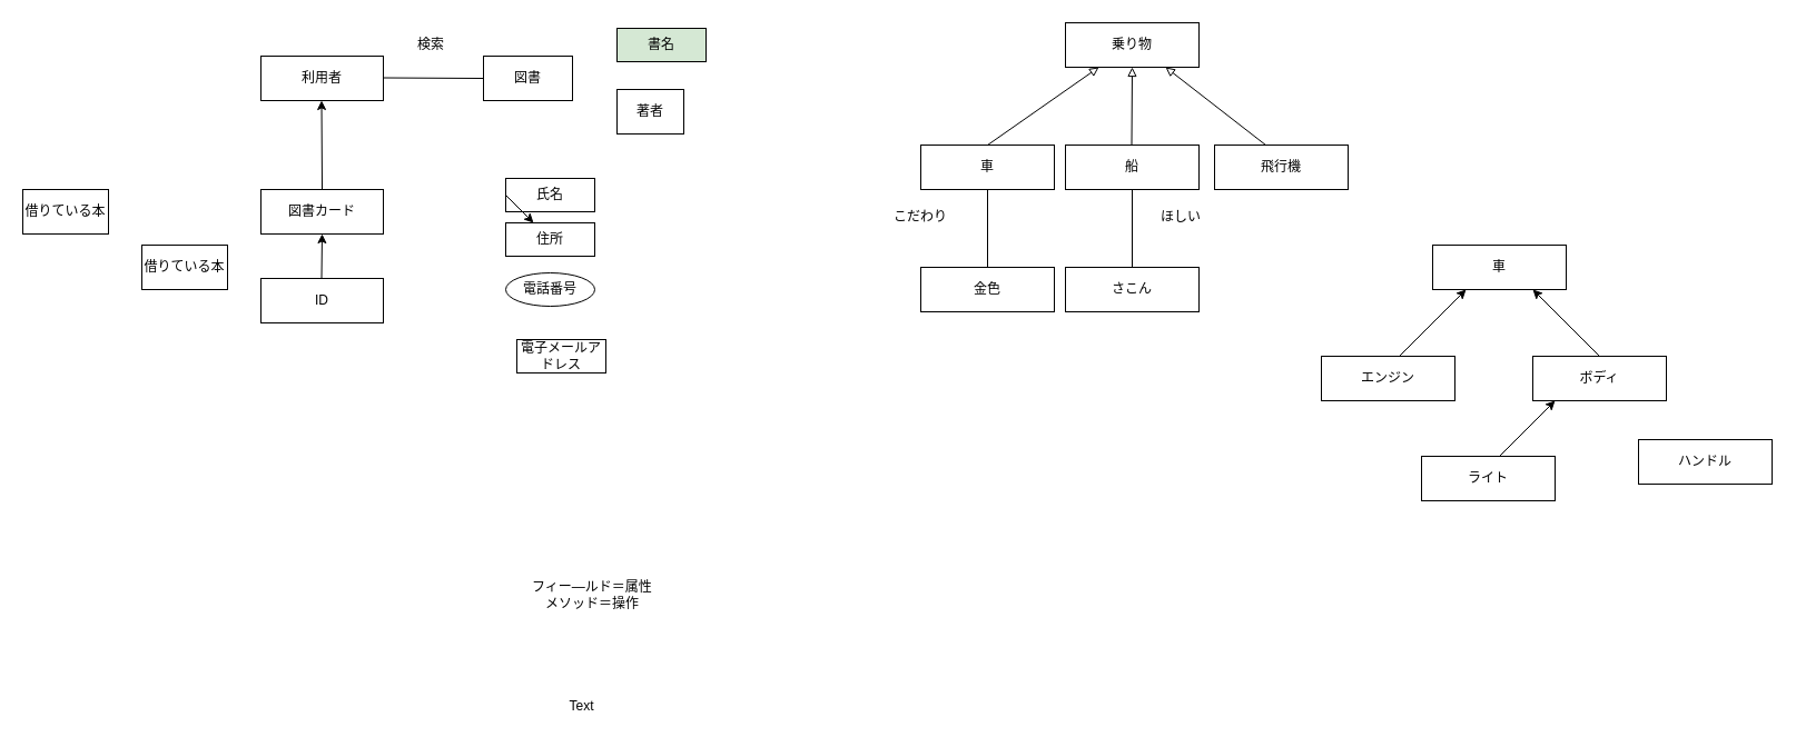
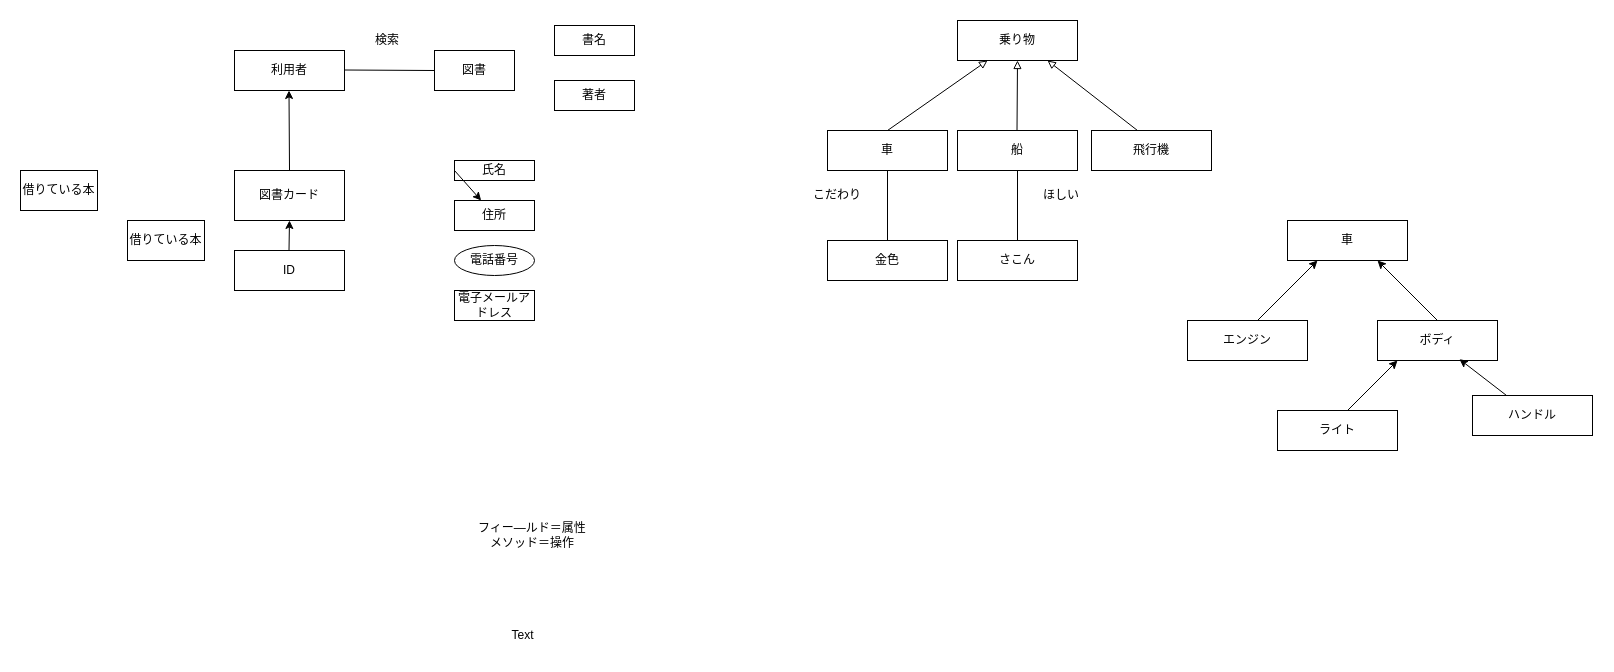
- <mxCell id="35" value="書名" style="whiteSpace=wrap;html=1;rounded=0;fillColor=#d5e8d4;" parent="1" vertex="1"><mxGeometry x="554" y="25" width="80" height="30" as="geometry" /></mxCell>
+ <mxCell id="35" value="書名" style="whiteSpace=wrap;html=1;rounded=0;" parent="1" vertex="1"><mxGeometry x="554" y="25" width="80" height="30" as="geometry" /></mxCell>
- <mxCell id="36" value="著者" style="whiteSpace=wrap;html=1;rounded=0;" parent="1" vertex="1"><mxGeometry x="554" y="80" width="60" height="40" as="geometry" /></mxCell>
+ <mxCell id="36" value="著者" style="whiteSpace=wrap;html=1;rounded=0;" parent="1" vertex="1"><mxGeometry x="554" y="80" width="80" height="30" as="geometry" /></mxCell>
- <mxCell id="29" value="氏名" style="whiteSpace=wrap;html=1;rounded=0;" parent="1" vertex="1"><mxGeometry x="454" y="160" width="80" height="30" as="geometry" /></mxCell>
+ <mxCell id="29" value="氏名" style="whiteSpace=wrap;html=1;rounded=0;" parent="1" vertex="1"><mxGeometry x="454" y="160" width="80" height="20" as="geometry" /></mxCell>
- <mxCell id="25" value="図書カード" style="rounded=0;whiteSpace=wrap;html=1;" parent="1" vertex="1"><mxGeometry x="234" y="170" width="110" height="40" as="geometry" /></mxCell>
+ <mxCell id="25" value="図書カード" style="rounded=0;whiteSpace=wrap;html=1;" parent="1" vertex="1"><mxGeometry x="234" y="170" width="110" height="50" as="geometry" /></mxCell>
- <mxCell id="23" value="こだわり" style="text;strokeColor=none;align=center;fillColor=none;html=1;verticalAlign=middle;whiteSpace=wrap;rounded=0;" parent="1" vertex="1"><mxGeometry x="797" y="180" width="60" height="30" as="geometry" /></mxCell>
+ <mxCell id="23" value="こだわり" style="text;strokeColor=none;align=center;fillColor=none;html=1;verticalAlign=middle;whiteSpace=wrap;rounded=0;" parent="1" vertex="1"><mxGeometry x="807" y="180" width="60" height="30" as="geometry" /></mxCell>
- <mxCell id="31" value="電子メールアドレス" style="whiteSpace=wrap;html=1;rounded=0;" parent="1" vertex="1"><mxGeometry x="464" y="305" width="80" height="30" as="geometry" /></mxCell>
+ <mxCell id="31" value="電子メールアドレス" style="whiteSpace=wrap;html=1;rounded=0;" parent="1" vertex="1"><mxGeometry x="454" y="290" width="80" height="30" as="geometry" /></mxCell>
+ <mxCell id="15" value="" style="endArrow=classic;html=1;rounded=0;entryX=0.683;entryY=0.967;entryDx=0;entryDy=0;entryPerimeter=0;" parent="1" source="11" target="13" edge="1"><mxGeometry width="50" height="50" relative="1" as="geometry"><mxPoint x="1577" y="480" as="sourcePoint" /><mxPoint x="1477" y="360" as="targetPoint" /><Array as="points" /></mxGeometry></mxCell>
